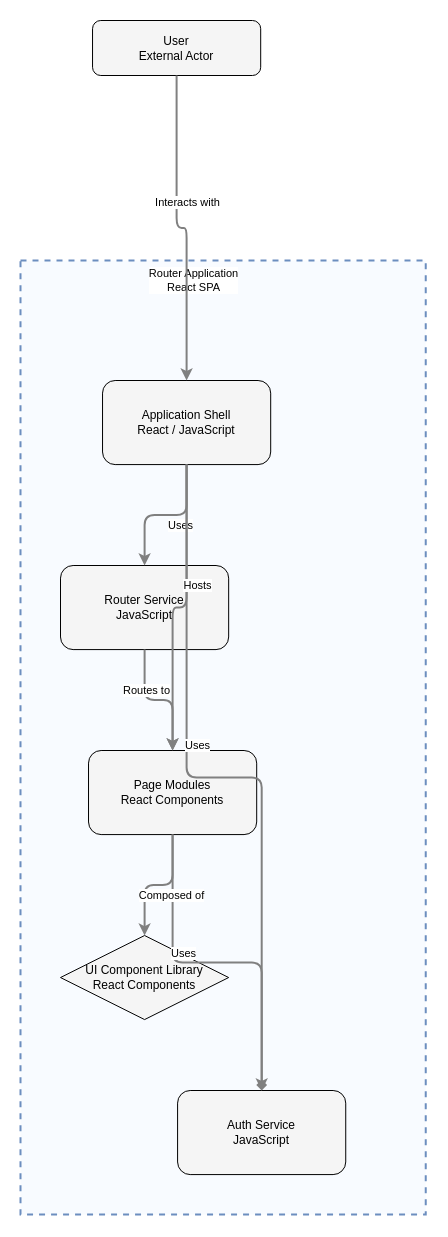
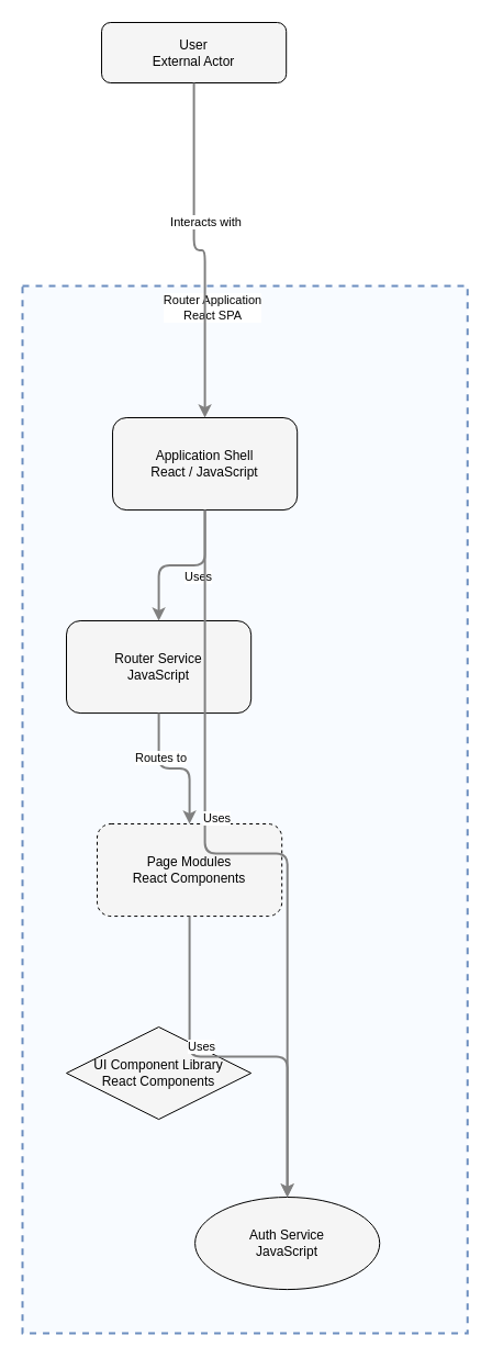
- <mxCell id="14" style="edgeStyle=orthogonalEdgeStyle;rounded=1;orthogonalLoop=1;jettySize=auto;html=1;strokeColor=#808080;strokeWidth=2;jumpStyle=arc;jumpSize=10;spacing=15;labelBackgroundColor=white;labelBorderColor=none" edge="1" parent="1" source="5" target="8"><mxGeometry relative="1" as="geometry" /></mxCell>
- <mxCell id="15" value="Hosts" style="edgeLabel;html=1;align=center;verticalAlign=middle;resizable=0;points=[];" vertex="1" connectable="0" parent="14"><mxGeometry x="-0.2" y="10" relative="1" as="geometry"><mxPoint as="offset" /></mxGeometry></mxCell>
- <mxCell id="12" style="edgeStyle=orthogonalEdgeStyle;rounded=1;orthogonalLoop=1;jettySize=auto;html=1;strokeColor=#808080;strokeWidth=2;jumpStyle=arc;jumpSize=10;spacing=15;labelBackgroundColor=white;labelBorderColor=none;endArrow=diamond;" edge="1" parent="1" source="5" target="7"><mxGeometry relative="1" as="geometry" /></mxCell>
+ <mxCell id="12" style="edgeStyle=orthogonalEdgeStyle;rounded=1;orthogonalLoop=1;jettySize=auto;html=1;strokeColor=#808080;strokeWidth=2;jumpStyle=arc;jumpSize=10;spacing=15;labelBackgroundColor=white;labelBorderColor=none" edge="1" parent="1" source="5" target="7"><mxGeometry relative="1" as="geometry" /></mxCell>
- <mxCell id="8" value="Page Modules&lt;br&gt;React Components" style="rounded=1;whiteSpace=wrap;html=1;fillColor=#f5f5f5" vertex="1" parent="2"><mxGeometry x="68.026" y="490" width="168.158" height="84.079" as="geometry" /></mxCell>
+ <mxCell id="8" value="Page Modules&lt;br&gt;React Components" style="rounded=1;whiteSpace=wrap;html=1;fillColor=#f5f5f5;dashed=1;" vertex="1" parent="2"><mxGeometry x="68.026" y="490" width="168.158" height="84.079" as="geometry" /></mxCell>
- <mxCell id="18" style="edgeStyle=orthogonalEdgeStyle;rounded=1;orthogonalLoop=1;jettySize=auto;html=1;strokeColor=#808080;strokeWidth=2;jumpStyle=arc;jumpSize=10;spacing=15;labelBackgroundColor=white;labelBorderColor=none" edge="1" parent="1" source="8" target="9"><mxGeometry relative="1" as="geometry" /></mxCell>
- <mxCell id="19" value="Composed of" style="edgeLabel;html=1;align=center;verticalAlign=middle;resizable=0;points=[];" vertex="1" connectable="0" parent="18"><mxGeometry x="-0.2" y="10" relative="1" as="geometry"><mxPoint as="offset" /></mxGeometry></mxCell>
- <mxCell id="7" value="Auth Service&lt;br&gt;JavaScript" style="rounded=1;whiteSpace=wrap;html=1;fillColor=#f5f5f5" vertex="1" parent="2"><mxGeometry x="157.079" y="830" width="168.158" height="84.079" as="geometry" /></mxCell>
+ <mxCell id="7" value="Auth Service&lt;br&gt;JavaScript" style="ellipse;whiteSpace=wrap;html=1;fillColor=#f5f5f5;" vertex="1" parent="2"><mxGeometry x="157.079" y="830" width="168.158" height="84.079" as="geometry" /></mxCell>
